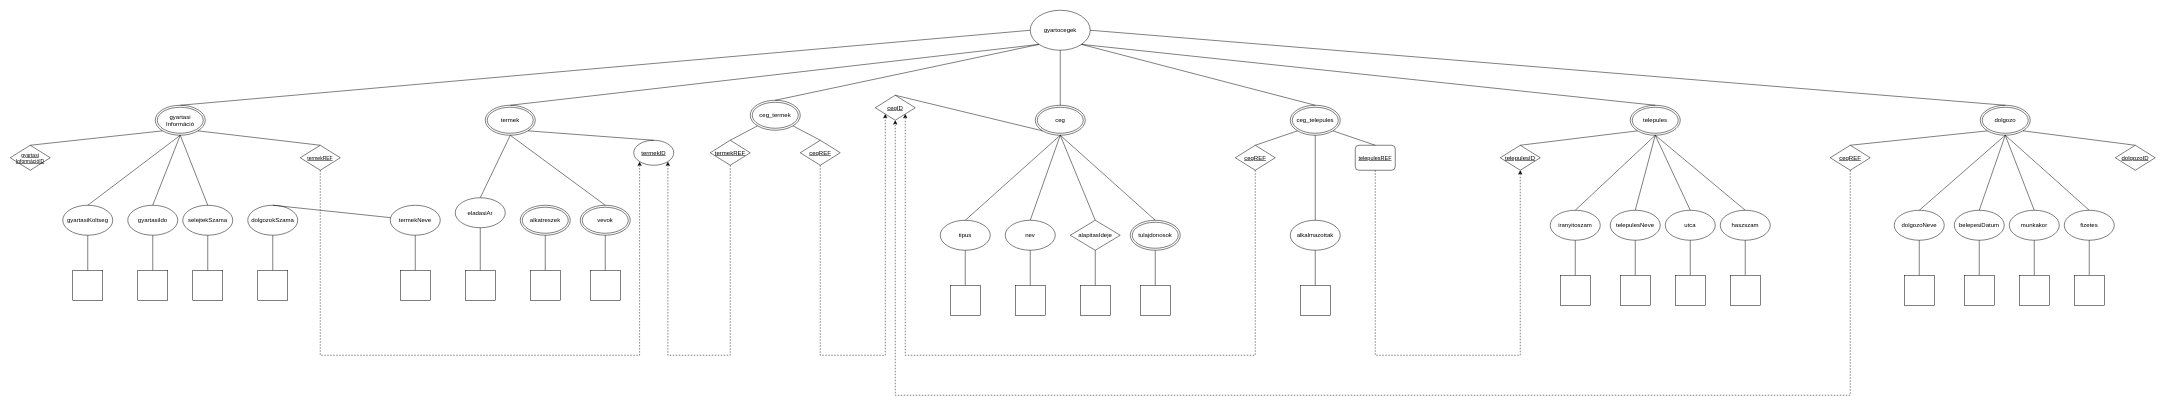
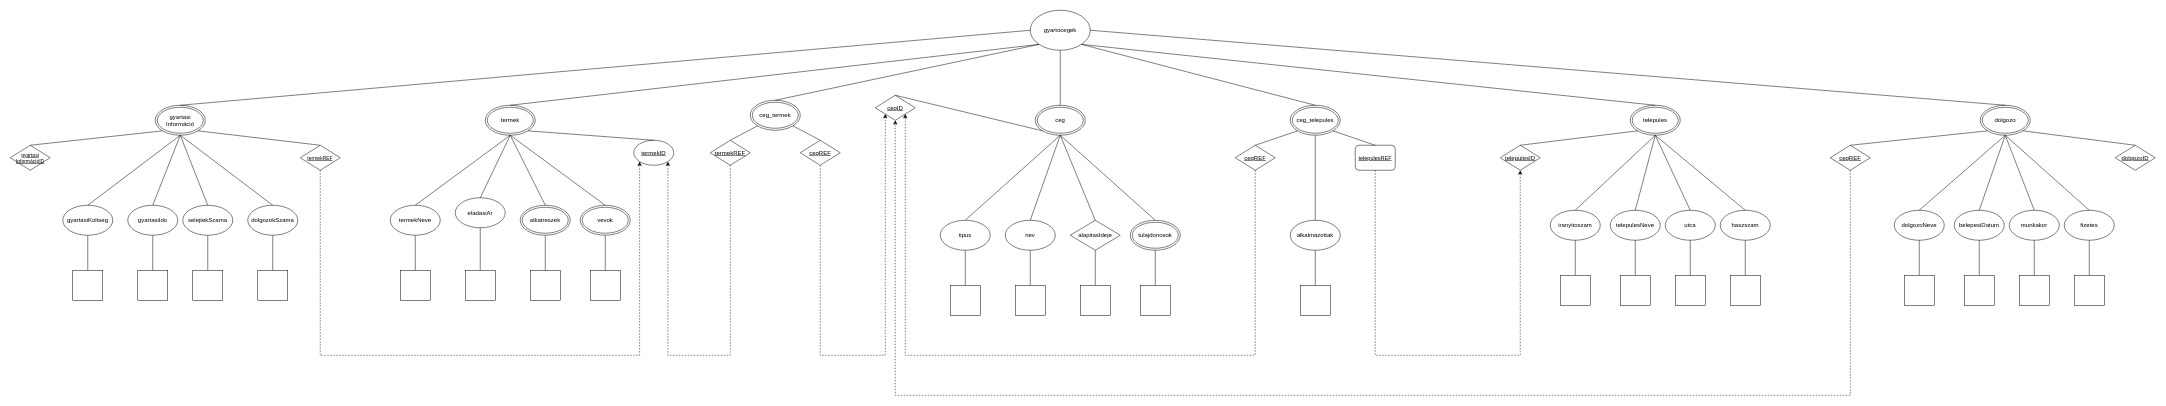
+ <mxCell id="72" value="" style="endArrow=none;html=1;rounded=0;entryX=0.5;entryY=1;entryDx=0;entryDy=0;strokeWidth=1;exitX=0.5;exitY=0;exitDx=0;exitDy=0;fontColor=#000000;" parent="1" source="49" target="5" edge="1"><mxGeometry width="50" height="50" relative="1" as="geometry"><mxPoint x="215" y="580" as="sourcePoint" /><mxPoint x="215" y="510" as="targetPoint" /></mxGeometry></mxCell>
+ <mxCell id="74" value="" style="endArrow=none;html=1;rounded=0;entryX=0.5;entryY=1;entryDx=0;entryDy=0;strokeWidth=1;exitX=0.5;exitY=0;exitDx=0;exitDy=0;fontColor=#000000;" parent="1" source="52" target="5" edge="1"><mxGeometry width="50" height="50" relative="1" as="geometry"><mxPoint x="850" y="430" as="sourcePoint" /><mxPoint x="1040" y="290" as="targetPoint" /></mxGeometry></mxCell>
- <mxCell id="64" value="" style="endArrow=none;html=1;rounded=0;exitX=0.5;exitY=0;exitDx=0;exitDy=0;strokeWidth=1;fontColor=#000000;" parent="1" source="60" target="49" edge="1"><mxGeometry width="50" height="50" relative="1" as="geometry"><mxPoint x="740" y="360" as="sourcePoint" /><mxPoint x="790" y="310" as="targetPoint" /></mxGeometry></mxCell>
+ <mxCell id="64" value="" style="endArrow=none;html=1;rounded=0;entryX=0.5;entryY=1;entryDx=0;entryDy=0;exitX=0.5;exitY=0;exitDx=0;exitDy=0;strokeWidth=1;fontColor=#000000;" parent="1" source="60" target="9" edge="1"><mxGeometry width="50" height="50" relative="1" as="geometry"><mxPoint x="740" y="360" as="sourcePoint" /><mxPoint x="790" y="310" as="targetPoint" /></mxGeometry></mxCell>
